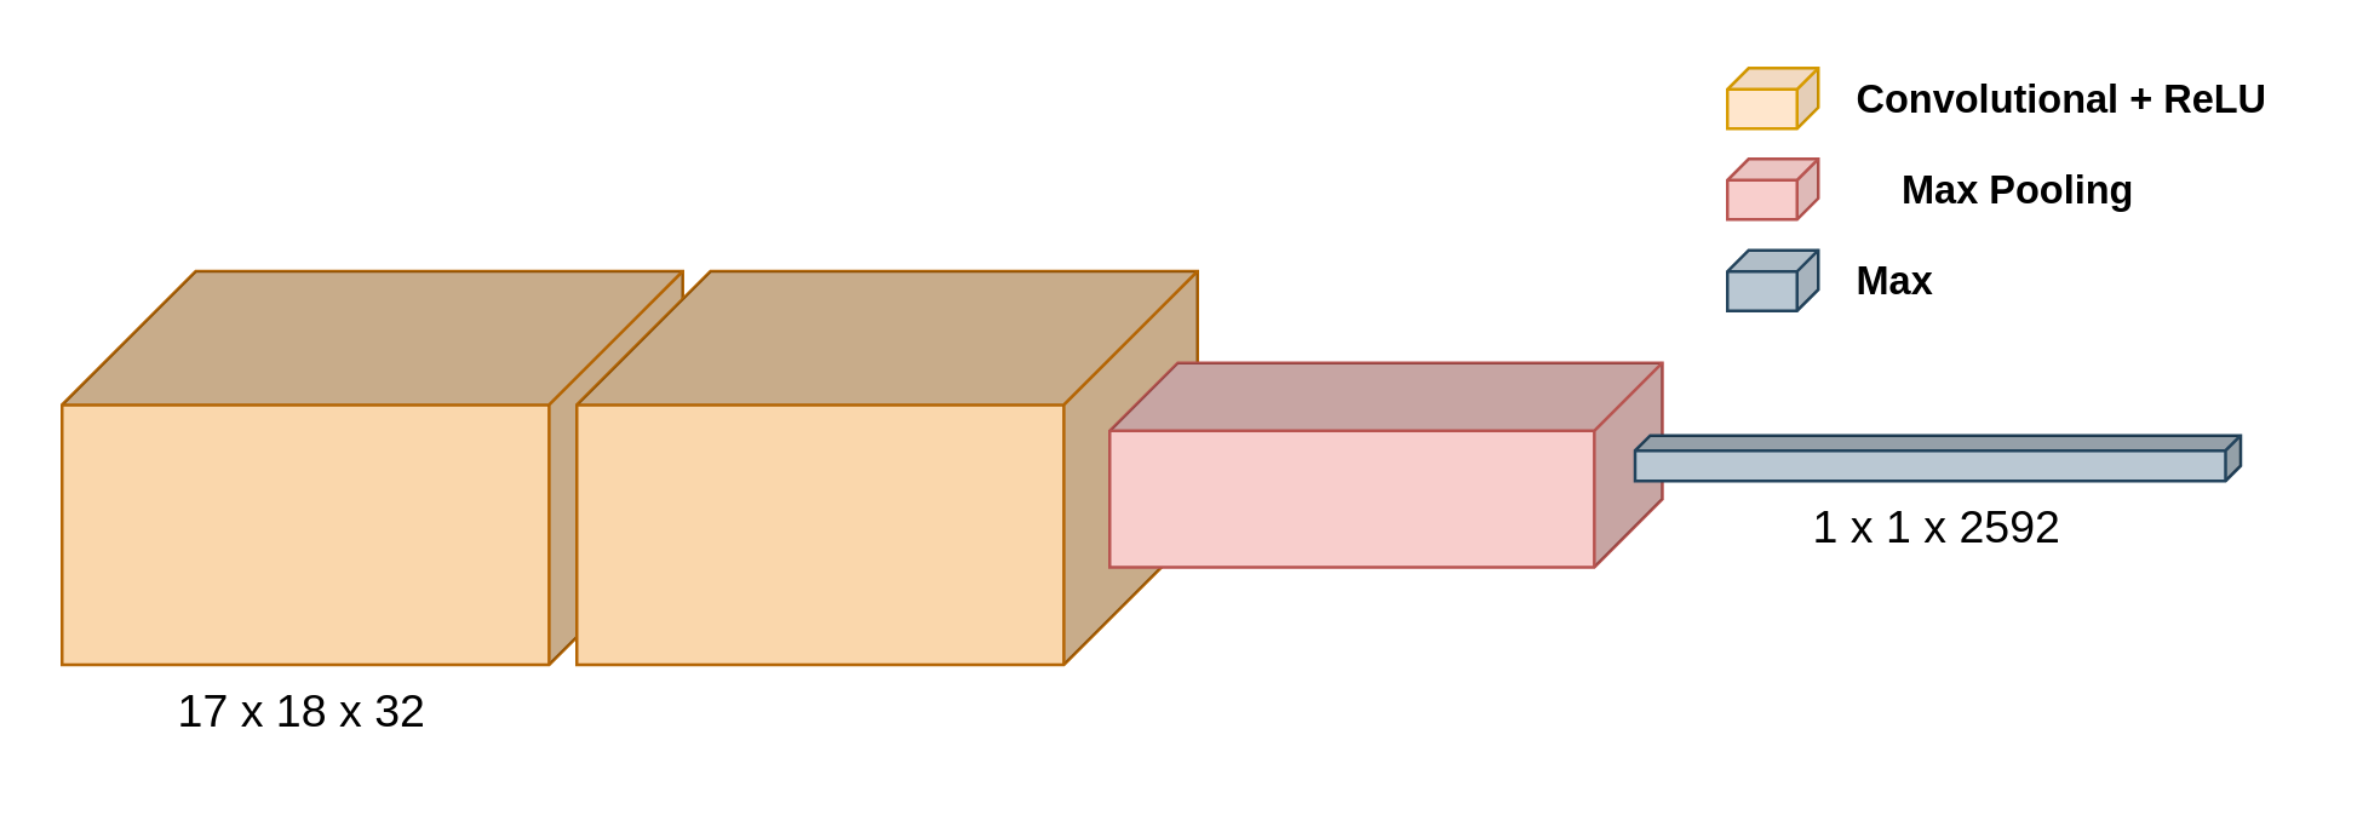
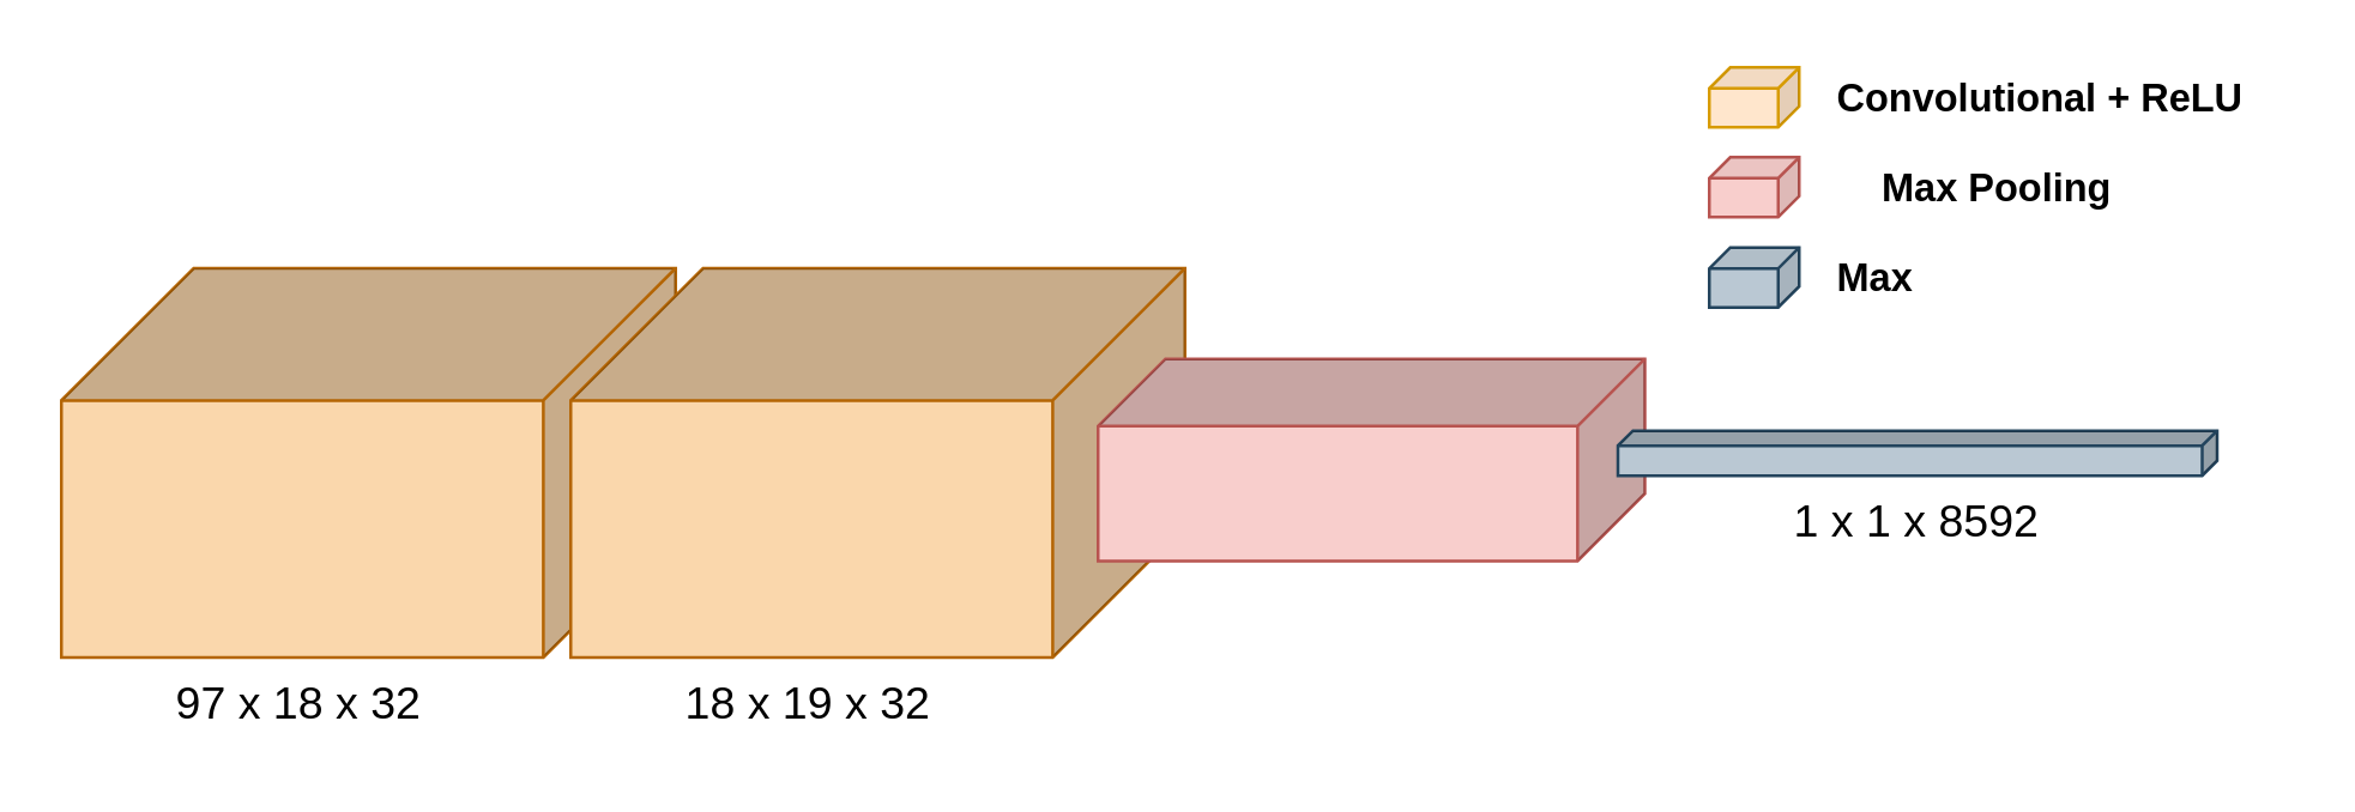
- <mxCell id="15" value="&lt;font style=&quot;font-size: 15px;&quot;&gt;1 x 1 x 2592&lt;/font&gt;" style="text;html=1;strokeColor=none;fillColor=none;align=center;verticalAlign=middle;whiteSpace=wrap;rounded=0;" parent="1" vertex="1"><mxGeometry x="590" y="158.25" width="99" height="30" as="geometry" /></mxCell>
+ <mxCell id="15" value="&lt;font style=&quot;font-size: 15px;&quot;&gt;1 x 1 x 8592&lt;/font&gt;" style="text;html=1;strokeColor=none;fillColor=none;align=center;verticalAlign=middle;whiteSpace=wrap;rounded=0;" parent="1" vertex="1"><mxGeometry x="590" y="158.25" width="99" height="30" as="geometry" /></mxCell>
- <mxCell id="8" value="&lt;font style=&quot;font-size: 15px;&quot;&gt;17 x 18 x 32&lt;/font&gt;" style="text;html=1;strokeColor=none;fillColor=none;align=center;verticalAlign=middle;whiteSpace=wrap;rounded=0;" parent="1" vertex="1"><mxGeometry x="50" y="219" width="99" height="30" as="geometry" /></mxCell>
+ <mxCell id="8" value="&lt;font style=&quot;font-size: 15px;&quot;&gt;97 x 18 x 32&lt;/font&gt;" style="text;html=1;strokeColor=none;fillColor=none;align=center;verticalAlign=middle;whiteSpace=wrap;rounded=0;" parent="1" vertex="1"><mxGeometry x="50" y="219" width="99" height="30" as="geometry" /></mxCell>
+ <mxCell id="9" value="&lt;font style=&quot;font-size: 15px;&quot;&gt;18 x 19 x 32&lt;/font&gt;" style="text;html=1;strokeColor=none;fillColor=none;align=center;verticalAlign=middle;whiteSpace=wrap;rounded=0;" parent="1" vertex="1"><mxGeometry x="220" y="219" width="99" height="30" as="geometry" /></mxCell>
